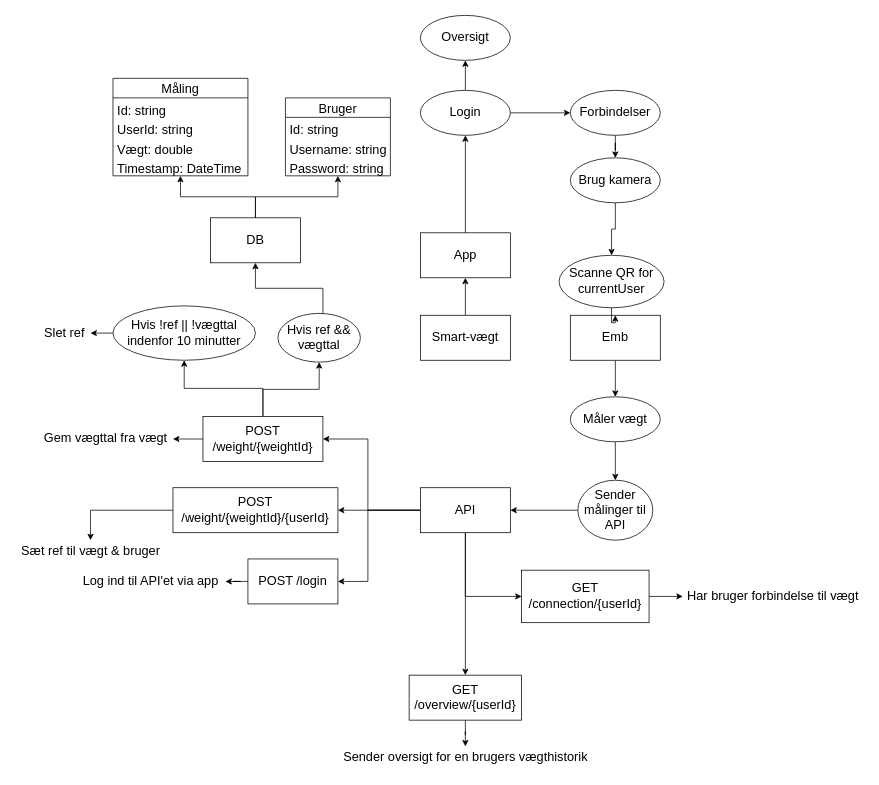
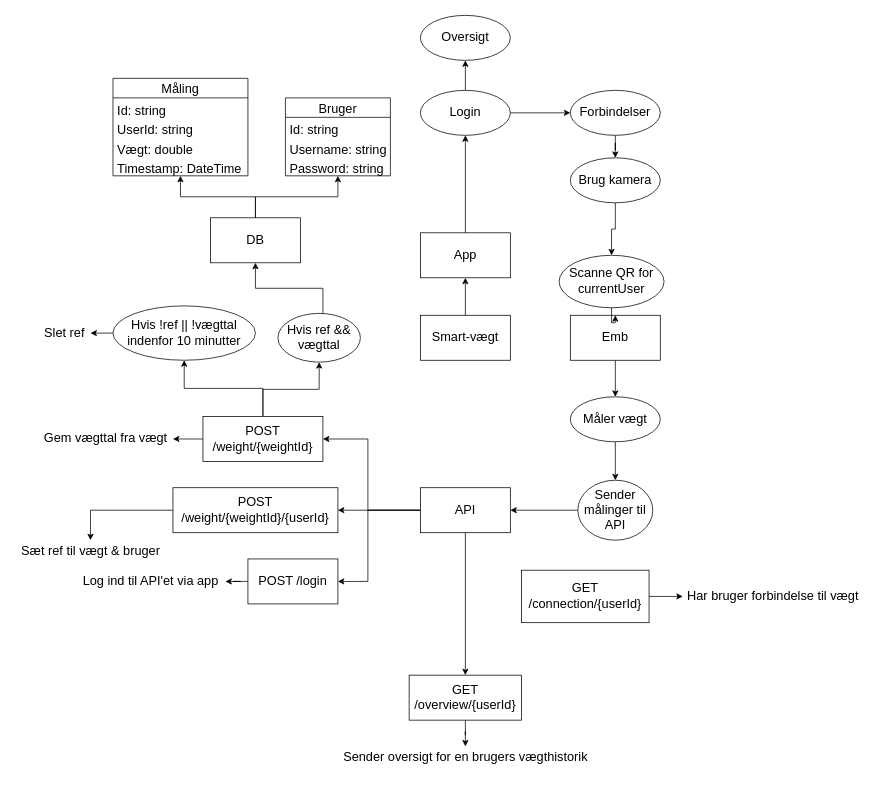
- <mxCell id="10" style="edgeStyle=orthogonalEdgeStyle;rounded=0;orthogonalLoop=1;jettySize=auto;html=1;entryX=0;entryY=0.5;entryDx=0;entryDy=0;" parent="1" source="11" target="60" edge="1"><mxGeometry relative="1" as="geometry"><Array as="points"><mxPoint x="620" y="795" /></Array></mxGeometry></mxCell>
